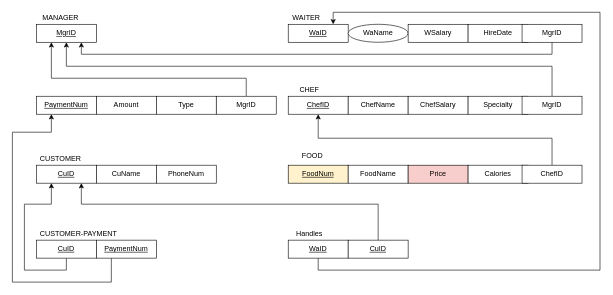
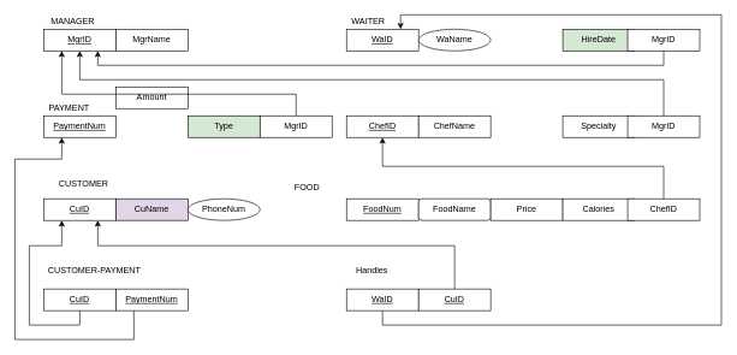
+ <mxCell id="5" value="MgrName" style="rounded=0;whiteSpace=wrap;html=1;strokeColor=#000000;" parent="3" vertex="1"><mxGeometry x="100" width="100" height="30" as="geometry" /></mxCell>
- <mxCell id="12" value="&lt;span style=&quot;white-space: normal&quot;&gt;WSalary&lt;/span&gt;" style="rounded=0;whiteSpace=wrap;html=1;strokeColor=#000000;" parent="9" vertex="1"><mxGeometry x="200" width="100" height="30" as="geometry" /></mxCell>
- <mxCell id="14" value="&lt;span style=&quot;white-space: normal&quot;&gt;HireDate&lt;/span&gt;" style="rounded=0;whiteSpace=wrap;html=1;strokeColor=#000000;" parent="1" vertex="1"><mxGeometry x="780" y="40" width="100" height="30" as="geometry" /></mxCell>
+ <mxCell id="14" value="&lt;span style=&quot;white-space: normal&quot;&gt;HireDate&lt;/span&gt;" style="rounded=0;whiteSpace=wrap;html=1;strokeColor=#000000;fillColor=#d5e8d4;" parent="1" vertex="1"><mxGeometry x="780" y="40" width="100" height="30" as="geometry" /></mxCell>
+ <mxCell id="39" value="PAYMENT" style="text;html=1;align=center;verticalAlign=middle;resizable=0;points=[];autosize=1;" parent="1" vertex="1"><mxGeometry x="60" y="140" width="70" height="20" as="geometry" /></mxCell>
- <mxCell id="21" value="CHEF" style="text;html=1;align=center;verticalAlign=middle;resizable=0;points=[];autosize=1;" parent="1" vertex="1"><mxGeometry x="490" y="140" width="50" height="20" as="geometry" /></mxCell>
- <mxCell id="35" value="&lt;span style=&quot;white-space: normal&quot;&gt;Amount&lt;/span&gt;" style="rounded=0;whiteSpace=wrap;html=1;strokeColor=#000000;" parent="1" vertex="1"><mxGeometry x="160" y="160" width="100" height="30" as="geometry" /></mxCell>
+ <mxCell id="35" value="&lt;span style=&quot;white-space: normal&quot;&gt;Amount&lt;/span&gt;" style="rounded=0;whiteSpace=wrap;html=1;strokeColor=#000000;" parent="1" vertex="1"><mxGeometry x="160" y="120" width="100" height="30" as="geometry" /></mxCell>
- <mxCell id="36" value="&lt;span style=&quot;white-space: normal&quot;&gt;Type&lt;/span&gt;" style="rounded=0;whiteSpace=wrap;html=1;strokeColor=#000000;" parent="1" vertex="1"><mxGeometry x="260" y="160" width="100" height="30" as="geometry" /></mxCell>
+ <mxCell id="36" value="&lt;span style=&quot;white-space: normal&quot;&gt;Type&lt;/span&gt;" style="rounded=0;whiteSpace=wrap;html=1;strokeColor=#000000;fillColor=#d5e8d4;" parent="1" vertex="1"><mxGeometry x="260" y="160" width="100" height="30" as="geometry" /></mxCell>
- <mxCell id="20" value="&lt;span style=&quot;white-space: normal&quot;&gt;ChefSalary&lt;/span&gt;" style="rounded=0;whiteSpace=wrap;html=1;strokeColor=#000000;" parent="17" vertex="1"><mxGeometry x="200" width="100" height="30" as="geometry" /></mxCell>
- <mxCell id="29" value="FOOD" style="text;html=1;align=center;verticalAlign=middle;resizable=0;points=[];autosize=1;" parent="1" vertex="1"><mxGeometry x="495" y="250" width="50" height="20" as="geometry" /></mxCell>
+ <mxCell id="29" value="FOOD" style="text;html=1;align=center;verticalAlign=middle;resizable=0;points=[];autosize=1;" parent="1" vertex="1"><mxGeometry x="400" y="250" width="50" height="20" as="geometry" /></mxCell>
- <mxCell id="40" value="CUSTOMER" style="text;html=1;align=center;verticalAlign=middle;resizable=0;points=[];autosize=1;" parent="1" vertex="1"><mxGeometry x="60" y="255" width="80" height="20" as="geometry" /></mxCell>
+ <mxCell id="40" value="CUSTOMER" style="text;html=1;align=center;verticalAlign=middle;resizable=0;points=[];autosize=1;" parent="1" vertex="1"><mxGeometry x="75" y="245" width="80" height="20" as="geometry" /></mxCell>
- <mxCell id="7" value="&lt;span style=&quot;white-space: normal&quot;&gt;CuName&lt;/span&gt;" style="rounded=0;whiteSpace=wrap;html=1;strokeColor=#000000;" parent="1" vertex="1"><mxGeometry x="160" y="275" width="100" height="30" as="geometry" /></mxCell>
+ <mxCell id="7" value="&lt;span style=&quot;white-space: normal&quot;&gt;CuName&lt;/span&gt;" style="rounded=0;whiteSpace=wrap;html=1;strokeColor=#000000;fillColor=#e1d5e7;" parent="1" vertex="1"><mxGeometry x="160" y="275" width="100" height="30" as="geometry" /></mxCell>
- <mxCell id="8" value="&lt;span style=&quot;white-space: normal&quot;&gt;PhoneNum&lt;/span&gt;" style="rounded=0;whiteSpace=wrap;html=1;strokeColor=#000000;" parent="1" vertex="1"><mxGeometry x="260" y="275" width="100" height="30" as="geometry" /></mxCell>
+ <mxCell id="8" value="&lt;span style=&quot;white-space: normal&quot;&gt;PhoneNum&lt;/span&gt;" style="ellipse;whiteSpace=wrap;html=1;strokeColor=#000000;" parent="1" vertex="1"><mxGeometry x="260" y="275" width="100" height="30" as="geometry" /></mxCell>
- <mxCell id="26" value="&lt;u style=&quot;white-space: normal&quot;&gt;FoodNum&lt;/u&gt;" style="rounded=0;whiteSpace=wrap;html=1;strokeColor=#000000;fillColor=#fff2cc;" parent="25" vertex="1"><mxGeometry width="100" height="30" as="geometry" /></mxCell>
+ <mxCell id="26" value="&lt;u style=&quot;white-space: normal&quot;&gt;FoodNum&lt;/u&gt;" style="rounded=0;whiteSpace=wrap;html=1;strokeColor=#000000;" parent="25" vertex="1"><mxGeometry width="100" height="30" as="geometry" /></mxCell>
- <mxCell id="27" value="&lt;span style=&quot;white-space: normal&quot;&gt;FoodName&lt;/span&gt;" style="rounded=0;whiteSpace=wrap;html=1;strokeColor=#000000;" parent="25" vertex="1"><mxGeometry x="100" width="100" height="30" as="geometry" /></mxCell>
+ <mxCell id="27" value="&lt;span style=&quot;white-space: normal&quot;&gt;FoodName&lt;/span&gt;" style="whiteSpace=wrap;html=1;strokeColor=#000000;rounded=1;" parent="25" vertex="1"><mxGeometry x="100" width="100" height="30" as="geometry" /></mxCell>
- <mxCell id="28" value="&lt;span style=&quot;white-space: normal&quot;&gt;Price&lt;/span&gt;" style="rounded=0;whiteSpace=wrap;html=1;strokeColor=#000000;fillColor=#f8cecc;" parent="25" vertex="1"><mxGeometry x="200" width="100" height="30" as="geometry" /></mxCell>
+ <mxCell id="28" value="&lt;span style=&quot;white-space: normal&quot;&gt;Price&lt;/span&gt;" style="rounded=0;whiteSpace=wrap;html=1;strokeColor=#000000;" parent="25" vertex="1"><mxGeometry x="200" width="100" height="30" as="geometry" /></mxCell>
- <mxCell id="42" value="CUSTOMER-PAYMENT" style="text;html=1;align=center;verticalAlign=middle;resizable=0;points=[];autosize=1;" parent="1" vertex="1"><mxGeometry x="60" y="380" width="140" height="20" as="geometry" /></mxCell>
+ <mxCell id="42" value="CUSTOMER-PAYMENT" style="text;html=1;align=center;verticalAlign=middle;resizable=0;points=[];autosize=1;" parent="1" vertex="1"><mxGeometry x="60" y="365" width="140" height="20" as="geometry" /></mxCell>
- <mxCell id="49" value="Handles" style="text;html=1;align=center;verticalAlign=middle;resizable=0;points=[];autosize=1;" vertex="1" parent="1"><mxGeometry x="485" y="380" width="60" height="20" as="geometry" /></mxCell>
+ <mxCell id="49" value="Handles" style="text;html=1;align=center;verticalAlign=middle;resizable=0;points=[];autosize=1;" vertex="1" parent="1"><mxGeometry x="485" y="365" width="60" height="20" as="geometry" /></mxCell>
